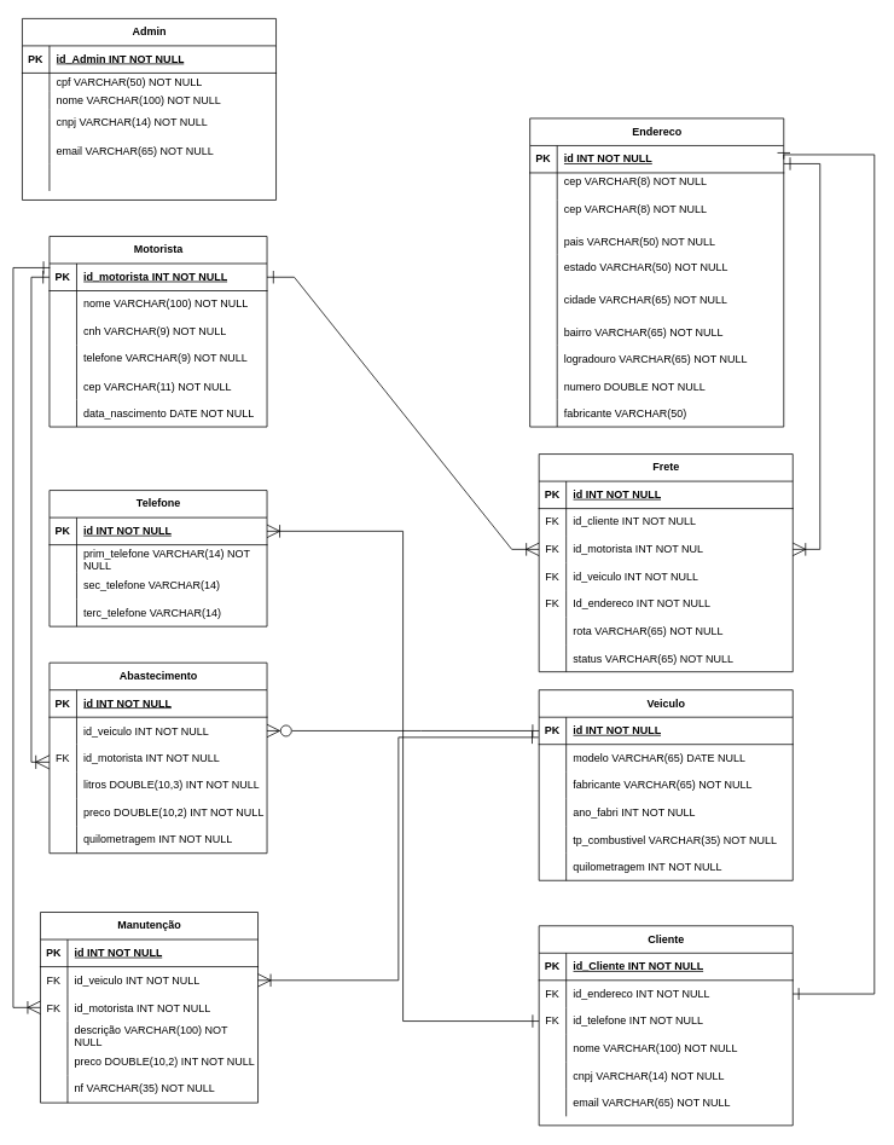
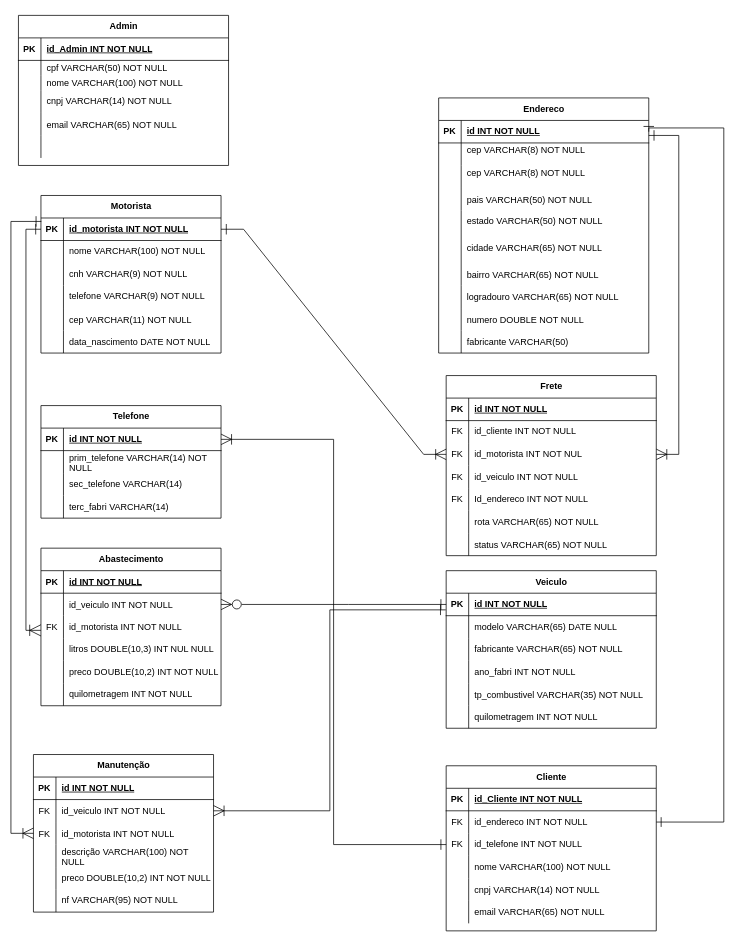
- <mxCell id="84" value="terc_telefone VARCHAR(14)" style="shape=partialRectangle;connectable=0;fillColor=none;top=0;left=0;bottom=0;right=0;align=left;spacingLeft=6;overflow=hidden;whiteSpace=wrap;html=1;" parent="82" vertex="1"><mxGeometry x="30" width="210" height="30" as="geometry"><mxRectangle width="210" height="30" as="alternateBounds" /></mxGeometry></mxCell>
+ <mxCell id="84" value="terc_fabri VARCHAR(14)" style="shape=partialRectangle;connectable=0;fillColor=none;top=0;left=0;bottom=0;right=0;align=left;spacingLeft=6;overflow=hidden;whiteSpace=wrap;html=1;" parent="82" vertex="1"><mxGeometry x="30" width="210" height="30" as="geometry"><mxRectangle width="210" height="30" as="alternateBounds" /></mxGeometry></mxCell>
- <mxCell id="116" value="litros DOUBLE(10,3) INT NOT NULL" style="shape=partialRectangle;connectable=0;fillColor=none;top=0;left=0;bottom=0;right=0;align=left;spacingLeft=6;overflow=hidden;whiteSpace=wrap;html=1;" parent="114" vertex="1"><mxGeometry x="30" width="210" height="30" as="geometry"><mxRectangle width="210" height="30" as="alternateBounds" /></mxGeometry></mxCell>
+ <mxCell id="116" value="litros DOUBLE(10,3) INT NUL NULL" style="shape=partialRectangle;connectable=0;fillColor=none;top=0;left=0;bottom=0;right=0;align=left;spacingLeft=6;overflow=hidden;whiteSpace=wrap;html=1;" parent="114" vertex="1"><mxGeometry x="30" width="210" height="30" as="geometry"><mxRectangle width="210" height="30" as="alternateBounds" /></mxGeometry></mxCell>
- <mxCell id="141" value="nf VARCHAR(35) NOT NULL" style="shape=partialRectangle;connectable=0;fillColor=none;top=0;left=0;bottom=0;right=0;align=left;spacingLeft=6;overflow=hidden;whiteSpace=wrap;html=1;" parent="139" vertex="1"><mxGeometry x="30" width="210" height="30" as="geometry"><mxRectangle width="210" height="30" as="alternateBounds" /></mxGeometry></mxCell>
+ <mxCell id="141" value="nf VARCHAR(95) NOT NULL" style="shape=partialRectangle;connectable=0;fillColor=none;top=0;left=0;bottom=0;right=0;align=left;spacingLeft=6;overflow=hidden;whiteSpace=wrap;html=1;" parent="139" vertex="1"><mxGeometry x="30" width="210" height="30" as="geometry"><mxRectangle width="210" height="30" as="alternateBounds" /></mxGeometry></mxCell>
